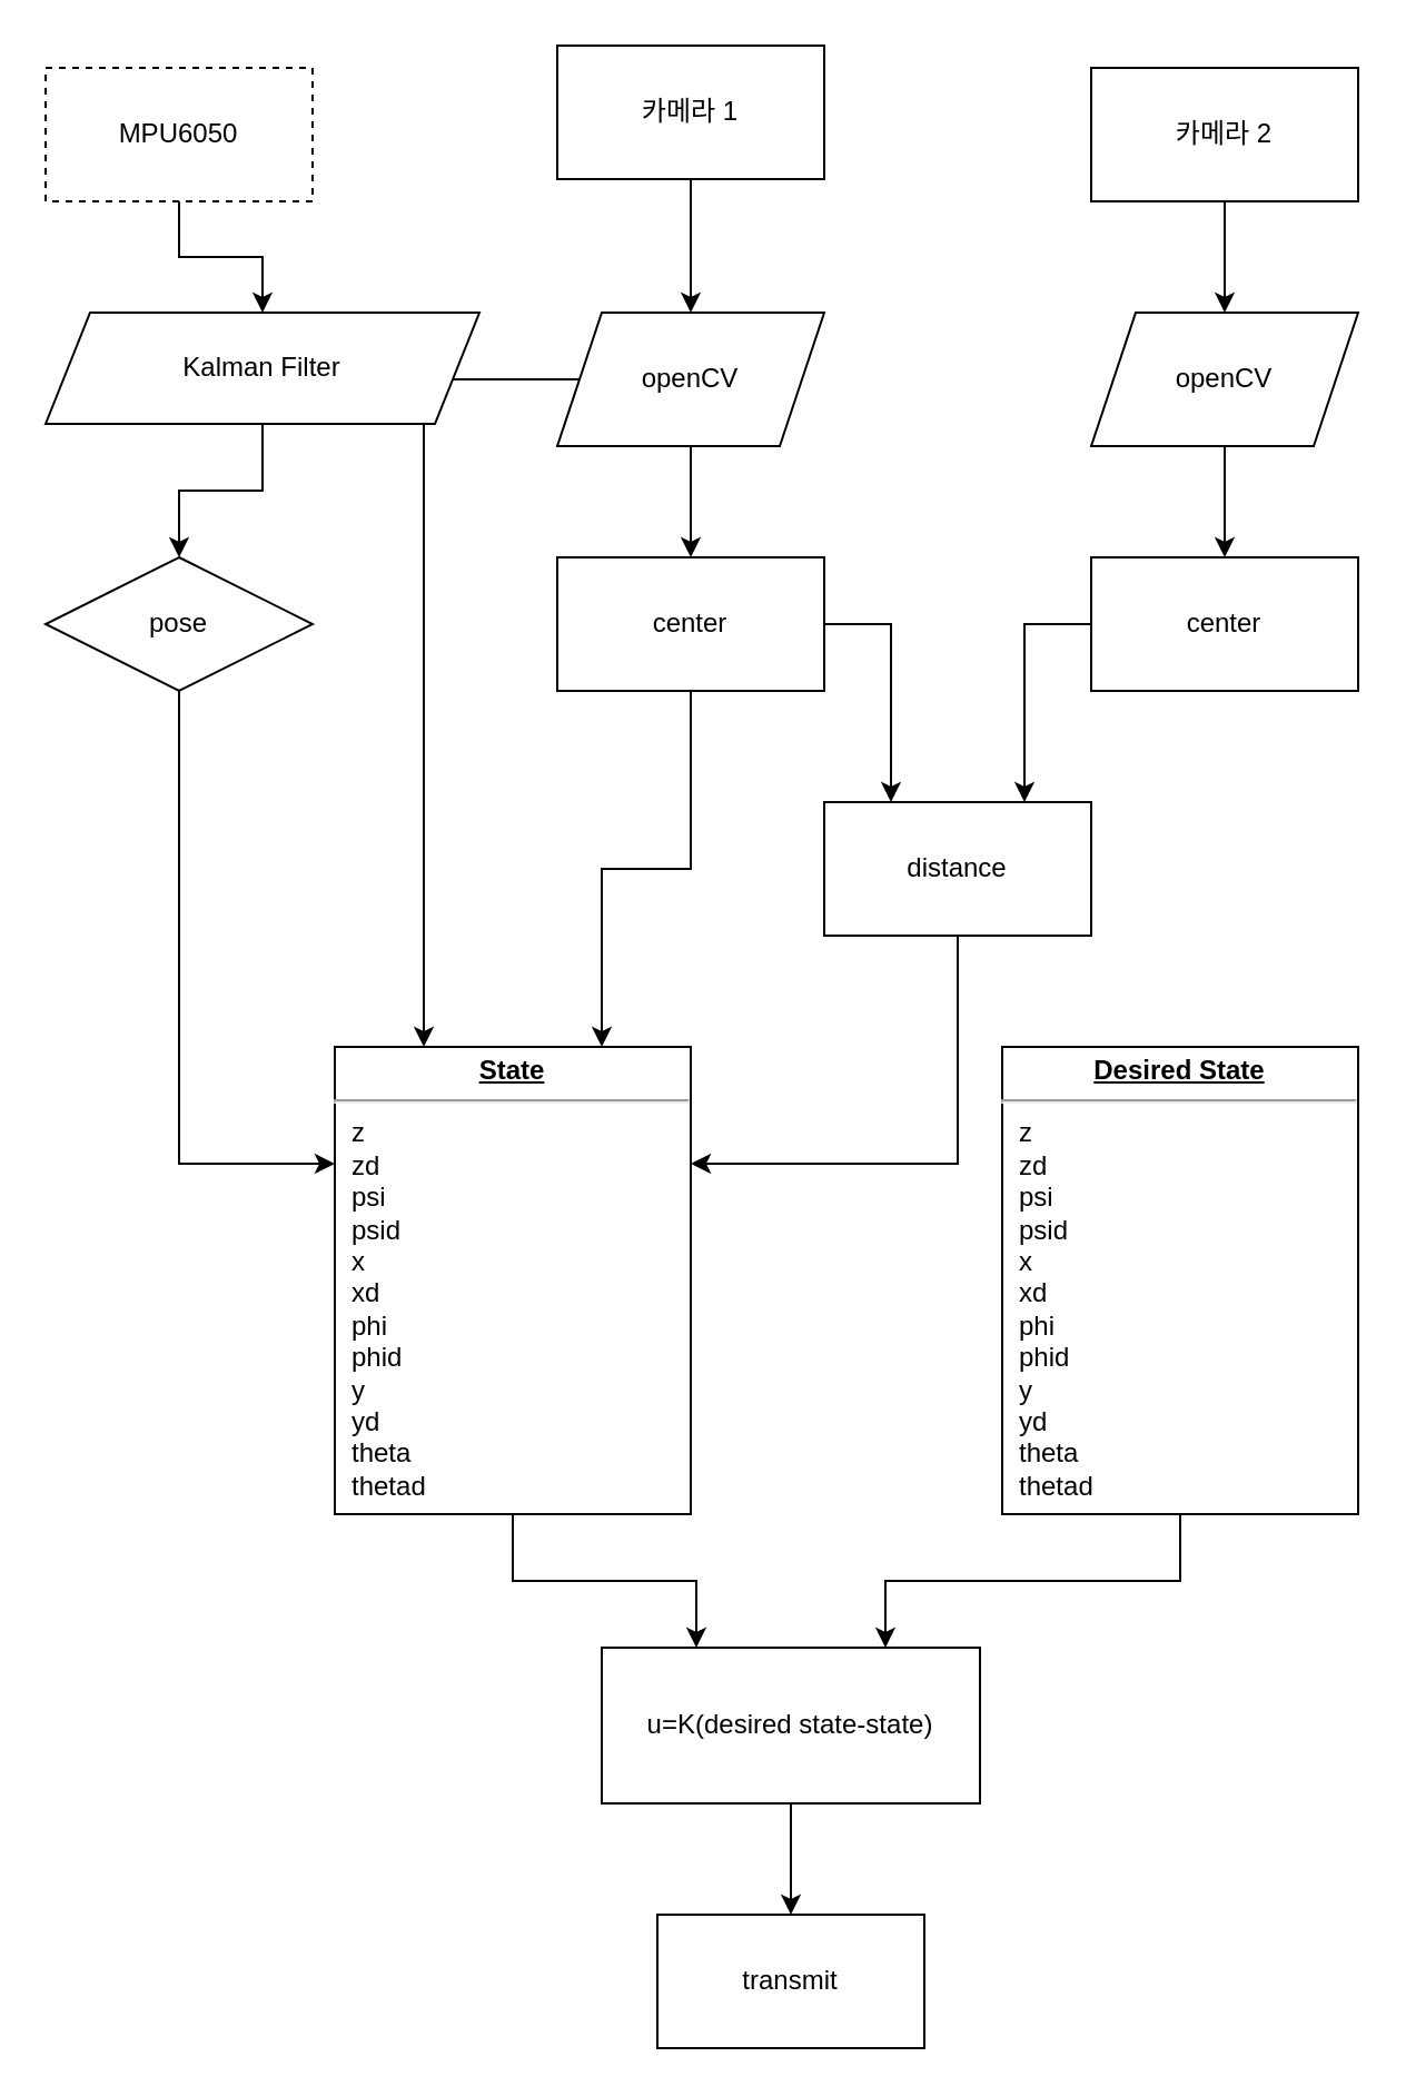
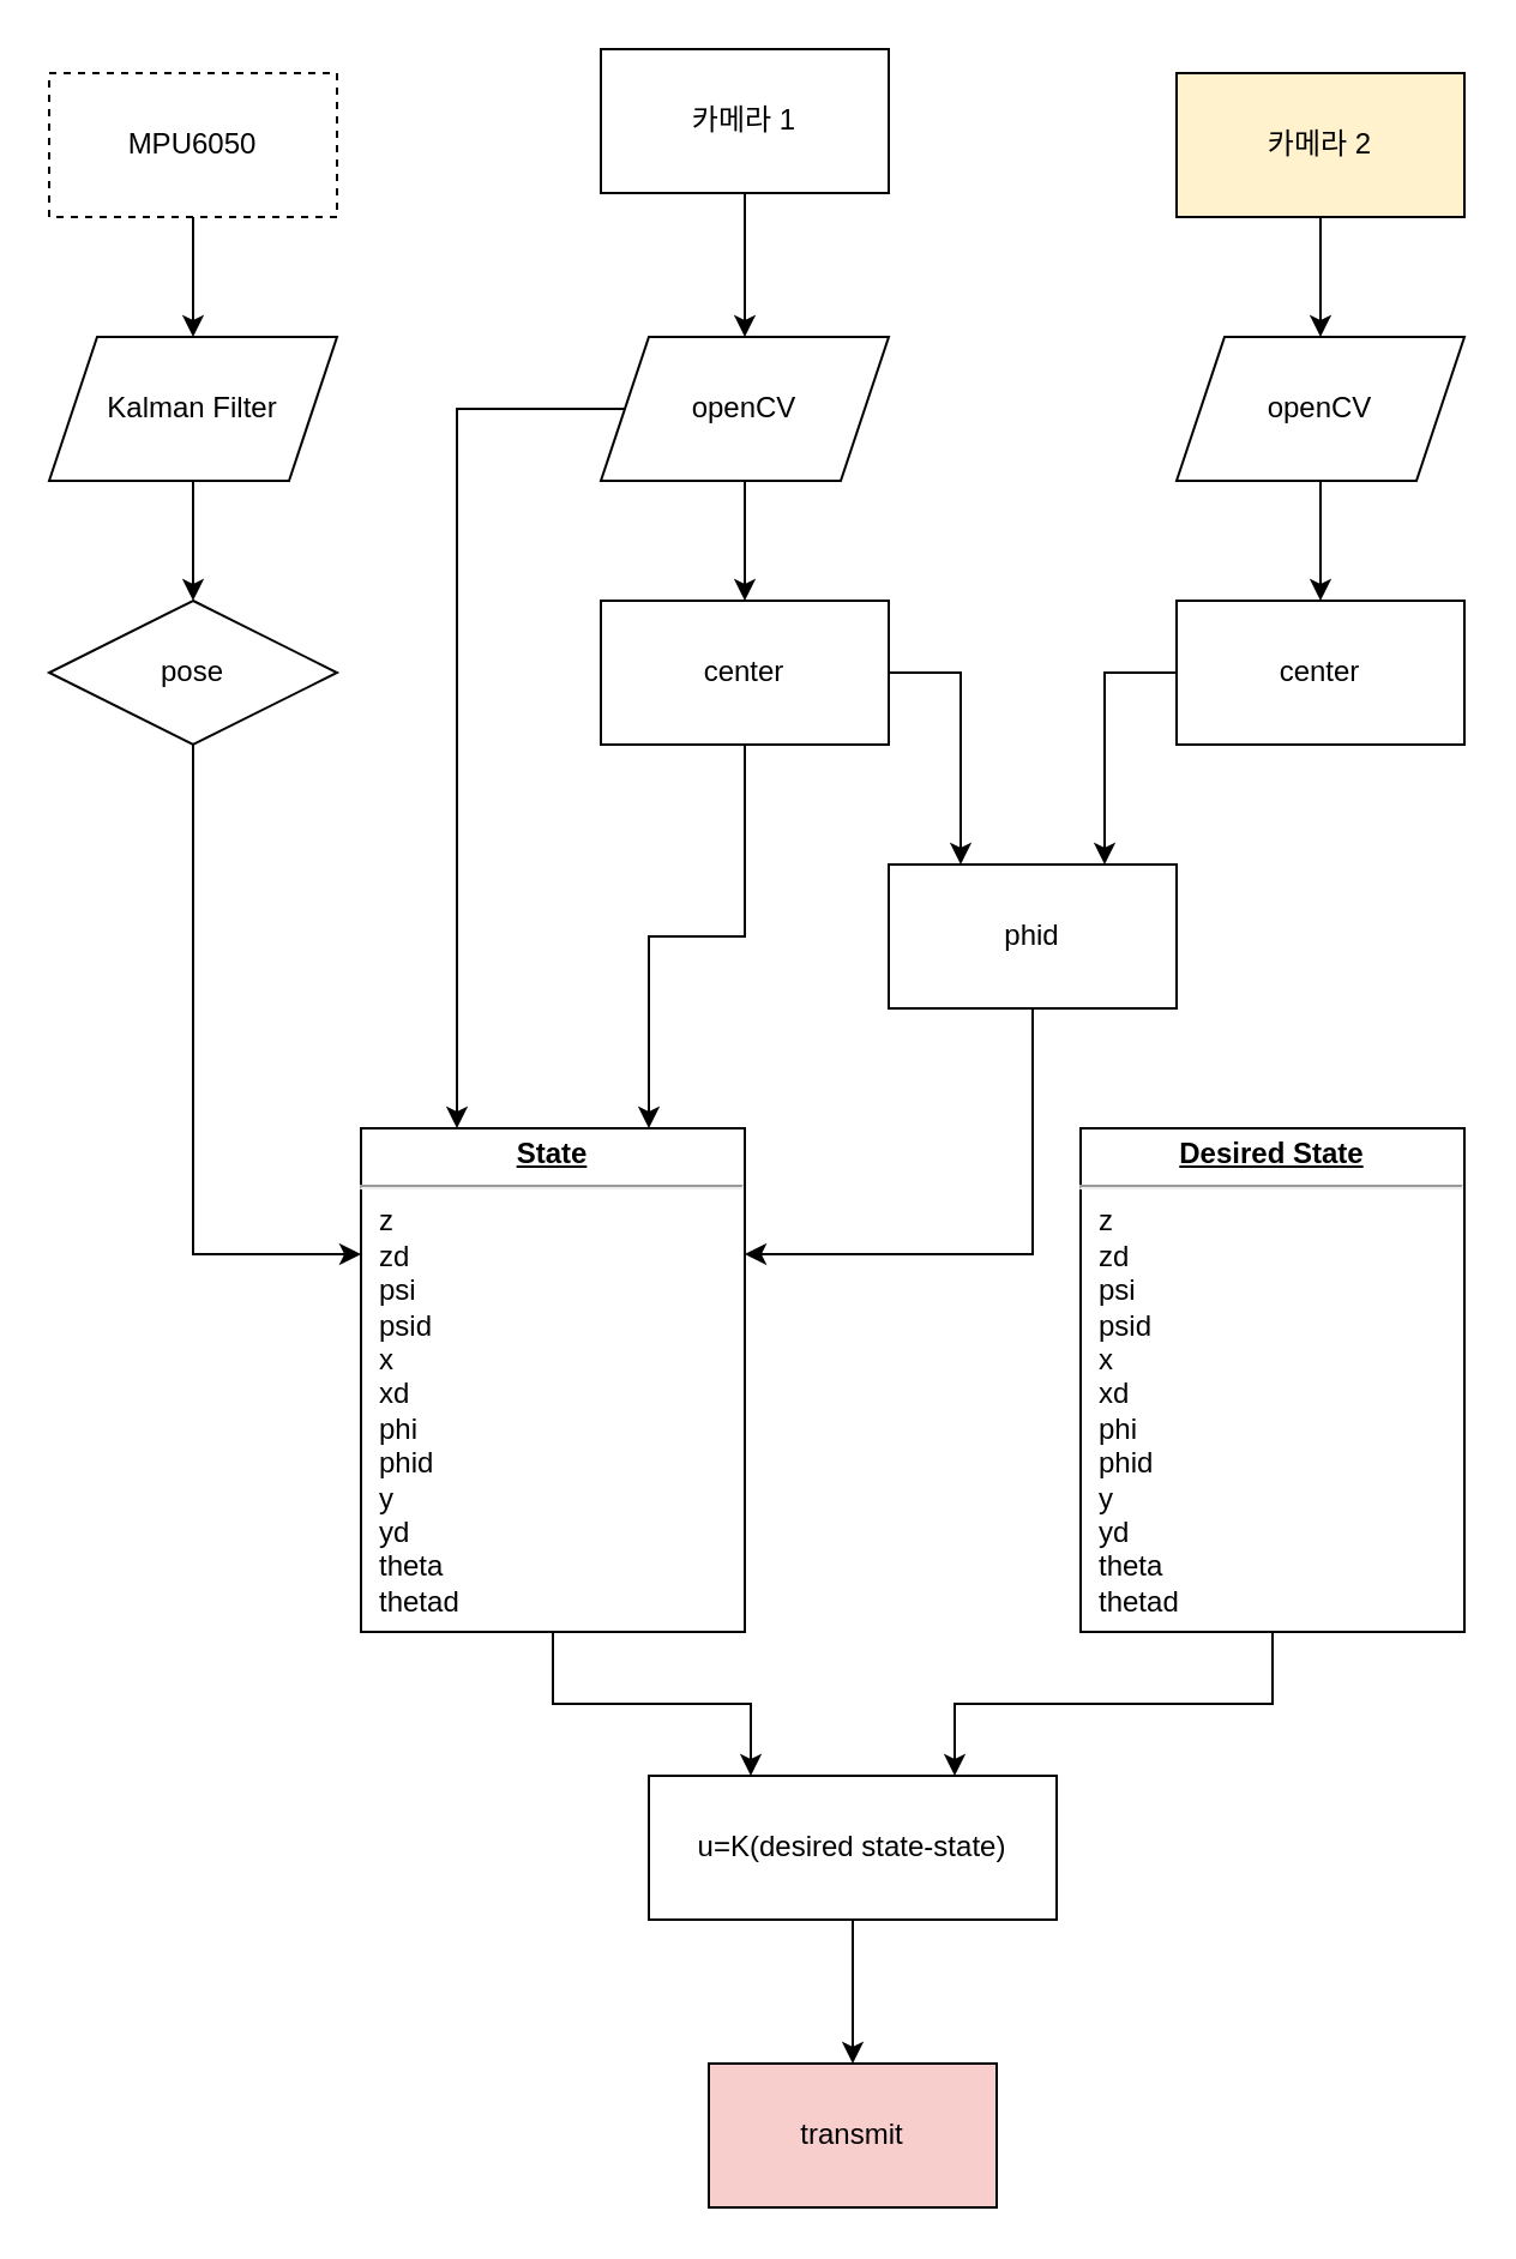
- <mxCell id="5" value="카메라 2" style="rounded=0;whiteSpace=wrap;html=1;" vertex="1" parent="1"><mxGeometry x="490" y="30" width="120" height="60" as="geometry" /></mxCell>
+ <mxCell id="5" value="카메라 2" style="rounded=0;whiteSpace=wrap;html=1;fillColor=#fff2cc;" vertex="1" parent="1"><mxGeometry x="490" y="30" width="120" height="60" as="geometry" /></mxCell>
- <mxCell id="21" value="Kalman Filter" style="shape=parallelogram;perimeter=parallelogramPerimeter;whiteSpace=wrap;html=1;fixedSize=1;" vertex="1" parent="1"><mxGeometry x="20" y="140" width="195" height="50" as="geometry" /></mxCell>
+ <mxCell id="21" value="Kalman Filter" style="shape=parallelogram;perimeter=parallelogramPerimeter;whiteSpace=wrap;html=1;fixedSize=1;" vertex="1" parent="1"><mxGeometry x="20" y="140" width="120" height="60" as="geometry" /></mxCell>
- <mxCell id="12" value="distance" style="rounded=0;whiteSpace=wrap;html=1;" vertex="1" parent="1"><mxGeometry x="370" y="360" width="120" height="60" as="geometry" /></mxCell>
+ <mxCell id="12" value="phid" style="rounded=0;whiteSpace=wrap;html=1;" vertex="1" parent="1"><mxGeometry x="370" y="360" width="120" height="60" as="geometry" /></mxCell>
- <mxCell id="29" value="u=K(desired state-state)" style="rounded=0;whiteSpace=wrap;html=1;" vertex="1" parent="1"><mxGeometry x="270" y="740" width="170" height="70" as="geometry" /></mxCell>
+ <mxCell id="29" value="u=K(desired state-state)" style="rounded=0;whiteSpace=wrap;html=1;" vertex="1" parent="1"><mxGeometry x="270" y="740" width="170" height="60" as="geometry" /></mxCell>
- <mxCell id="30" value="transmit" style="rounded=0;whiteSpace=wrap;html=1;" vertex="1" parent="1"><mxGeometry x="295" y="860" width="120" height="60" as="geometry" /></mxCell>
+ <mxCell id="30" value="transmit" style="rounded=0;whiteSpace=wrap;html=1;fillColor=#f8cecc;" vertex="1" parent="1"><mxGeometry x="295" y="860" width="120" height="60" as="geometry" /></mxCell>
